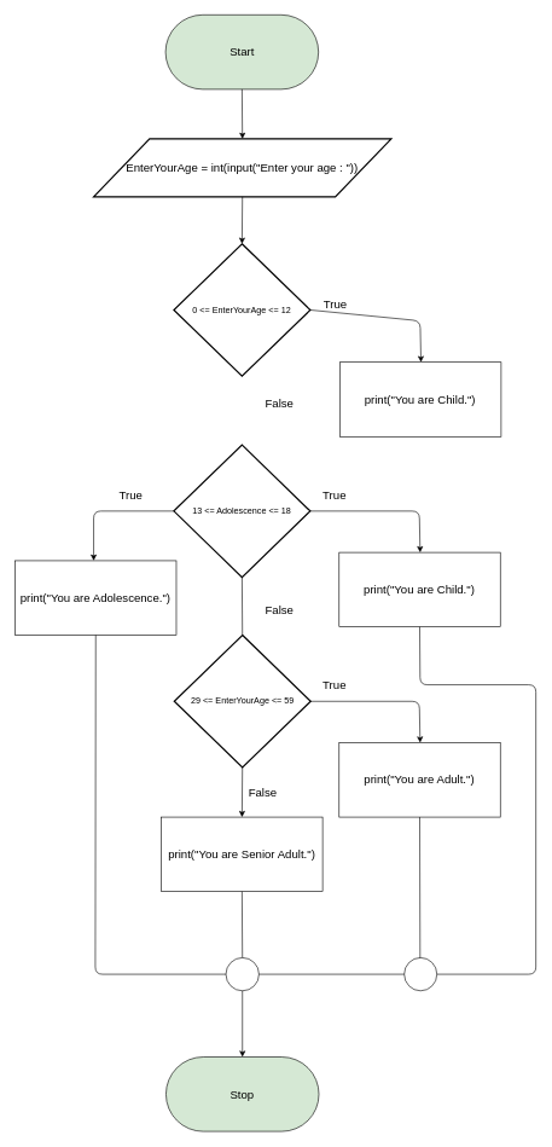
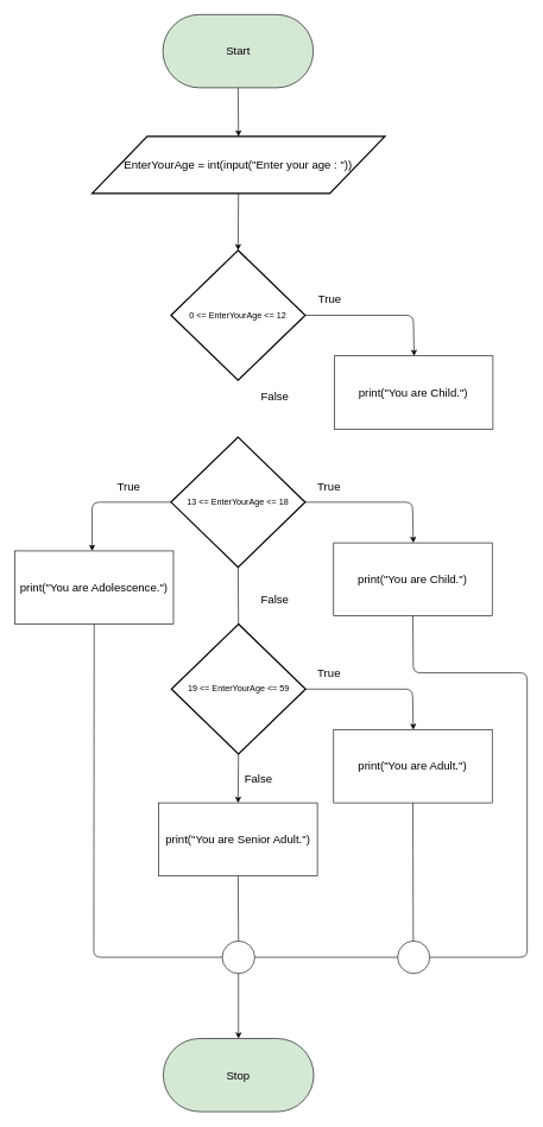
- <mxCell id="5" value="0 &amp;lt;= EnterYourAge &amp;lt;= 12" style="strokeWidth=2;html=1;shape=mxgraph.flowchart.decision;whiteSpace=wrap;" vertex="1" parent="1"><mxGeometry x="239.023" y="335.815" width="188.223" height="182.519" as="geometry" /></mxCell>
+ <mxCell id="5" value="0 &amp;lt;= EnterYourAge &amp;lt;= 12" style="strokeWidth=2;html=1;shape=mxgraph.flowchart.decision;whiteSpace=wrap;" vertex="1" parent="1"><mxGeometry x="239.023" y="350.815" width="188.223" height="182.519" as="geometry" /></mxCell>
- <mxCell id="9" value="13 &amp;lt;= Adolescence &amp;lt;= 18" style="strokeWidth=2;html=1;shape=mxgraph.flowchart.decision;whiteSpace=wrap;" vertex="1" parent="1"><mxGeometry x="239.023" y="613.185" width="188.223" height="182.519" as="geometry" /></mxCell>
+ <mxCell id="9" value="13 &amp;lt;= EnterYourAge &amp;lt;= 18" style="strokeWidth=2;html=1;shape=mxgraph.flowchart.decision;whiteSpace=wrap;" vertex="1" parent="1"><mxGeometry x="239.023" y="613.185" width="188.223" height="182.519" as="geometry" /></mxCell>
- <mxCell id="17" value="29 &amp;lt;= EnterYourAge &amp;lt;= 59" style="strokeWidth=2;html=1;shape=mxgraph.flowchart.decision;whiteSpace=wrap;" vertex="1" parent="1"><mxGeometry x="239.594" y="875.556" width="188.223" height="182.519" as="geometry" /></mxCell>
+ <mxCell id="17" value="19 &amp;lt;= EnterYourAge &amp;lt;= 59" style="strokeWidth=2;html=1;shape=mxgraph.flowchart.decision;whiteSpace=wrap;" vertex="1" parent="1"><mxGeometry x="239.594" y="875.556" width="188.223" height="182.519" as="geometry" /></mxCell>
